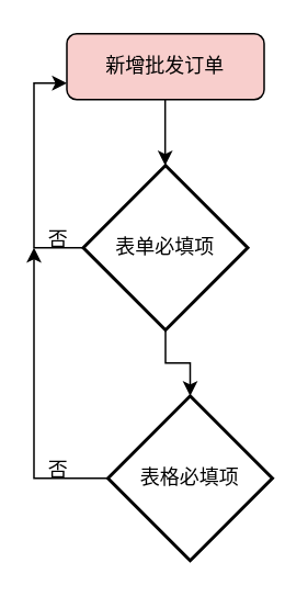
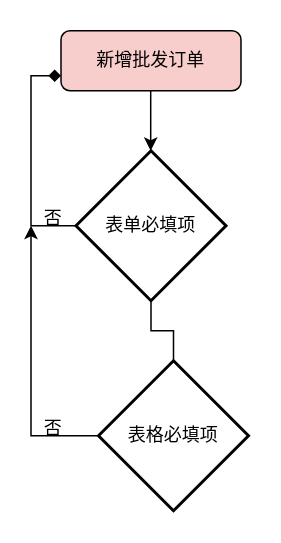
- <mxCell id="4" style="edgeStyle=orthogonalEdgeStyle;rounded=0;orthogonalLoop=1;jettySize=auto;html=1;exitX=0;exitY=0.5;exitDx=0;exitDy=0;exitPerimeter=0;entryX=0;entryY=0.75;entryDx=0;entryDy=0;" edge="1" parent="1" source="6" target="2"><mxGeometry relative="1" as="geometry"><Array as="points"><mxPoint x="20" y="150" /><mxPoint x="20" y="50" /></Array></mxGeometry></mxCell>
+ <mxCell id="4" style="edgeStyle=orthogonalEdgeStyle;rounded=0;orthogonalLoop=1;jettySize=auto;html=1;exitX=0;exitY=0.5;exitDx=0;exitDy=0;exitPerimeter=0;entryX=0;entryY=0.75;entryDx=0;entryDy=0;endArrow=diamond;" edge="1" parent="1" source="6" target="2"><mxGeometry relative="1" as="geometry"><Array as="points"><mxPoint x="20" y="150" /><mxPoint x="20" y="50" /></Array></mxGeometry></mxCell>
- <mxCell id="5" style="edgeStyle=orthogonalEdgeStyle;rounded=0;orthogonalLoop=1;jettySize=auto;html=1;exitX=0.5;exitY=1;exitDx=0;exitDy=0;exitPerimeter=0;entryX=0.5;entryY=0;entryDx=0;entryDy=0;entryPerimeter=0;" edge="1" parent="1" source="6" target="9"><mxGeometry relative="1" as="geometry" /></mxCell>
+ <mxCell id="5" style="edgeStyle=orthogonalEdgeStyle;rounded=0;orthogonalLoop=1;jettySize=auto;html=1;exitX=0.5;exitY=1;exitDx=0;exitDy=0;exitPerimeter=0;entryX=0.5;entryY=0;entryDx=0;entryDy=0;entryPerimeter=0;endArrow=none;" edge="1" parent="1" source="6" target="9"><mxGeometry relative="1" as="geometry" /></mxCell>
